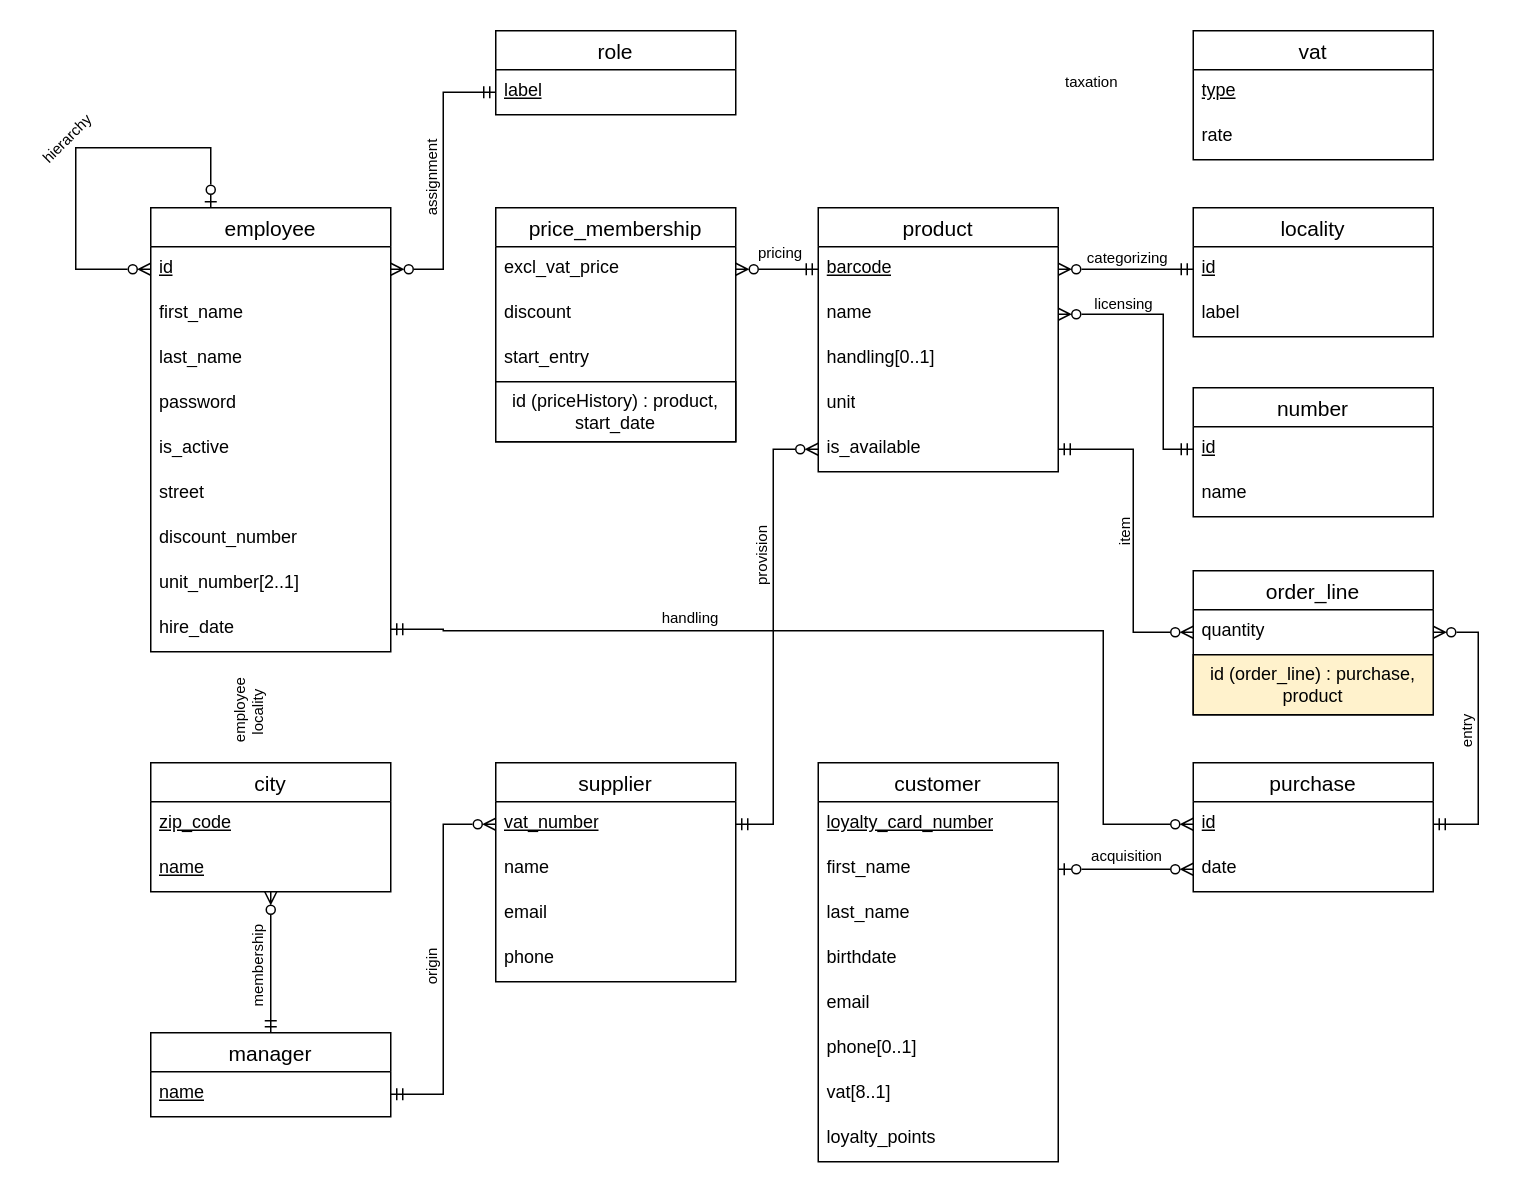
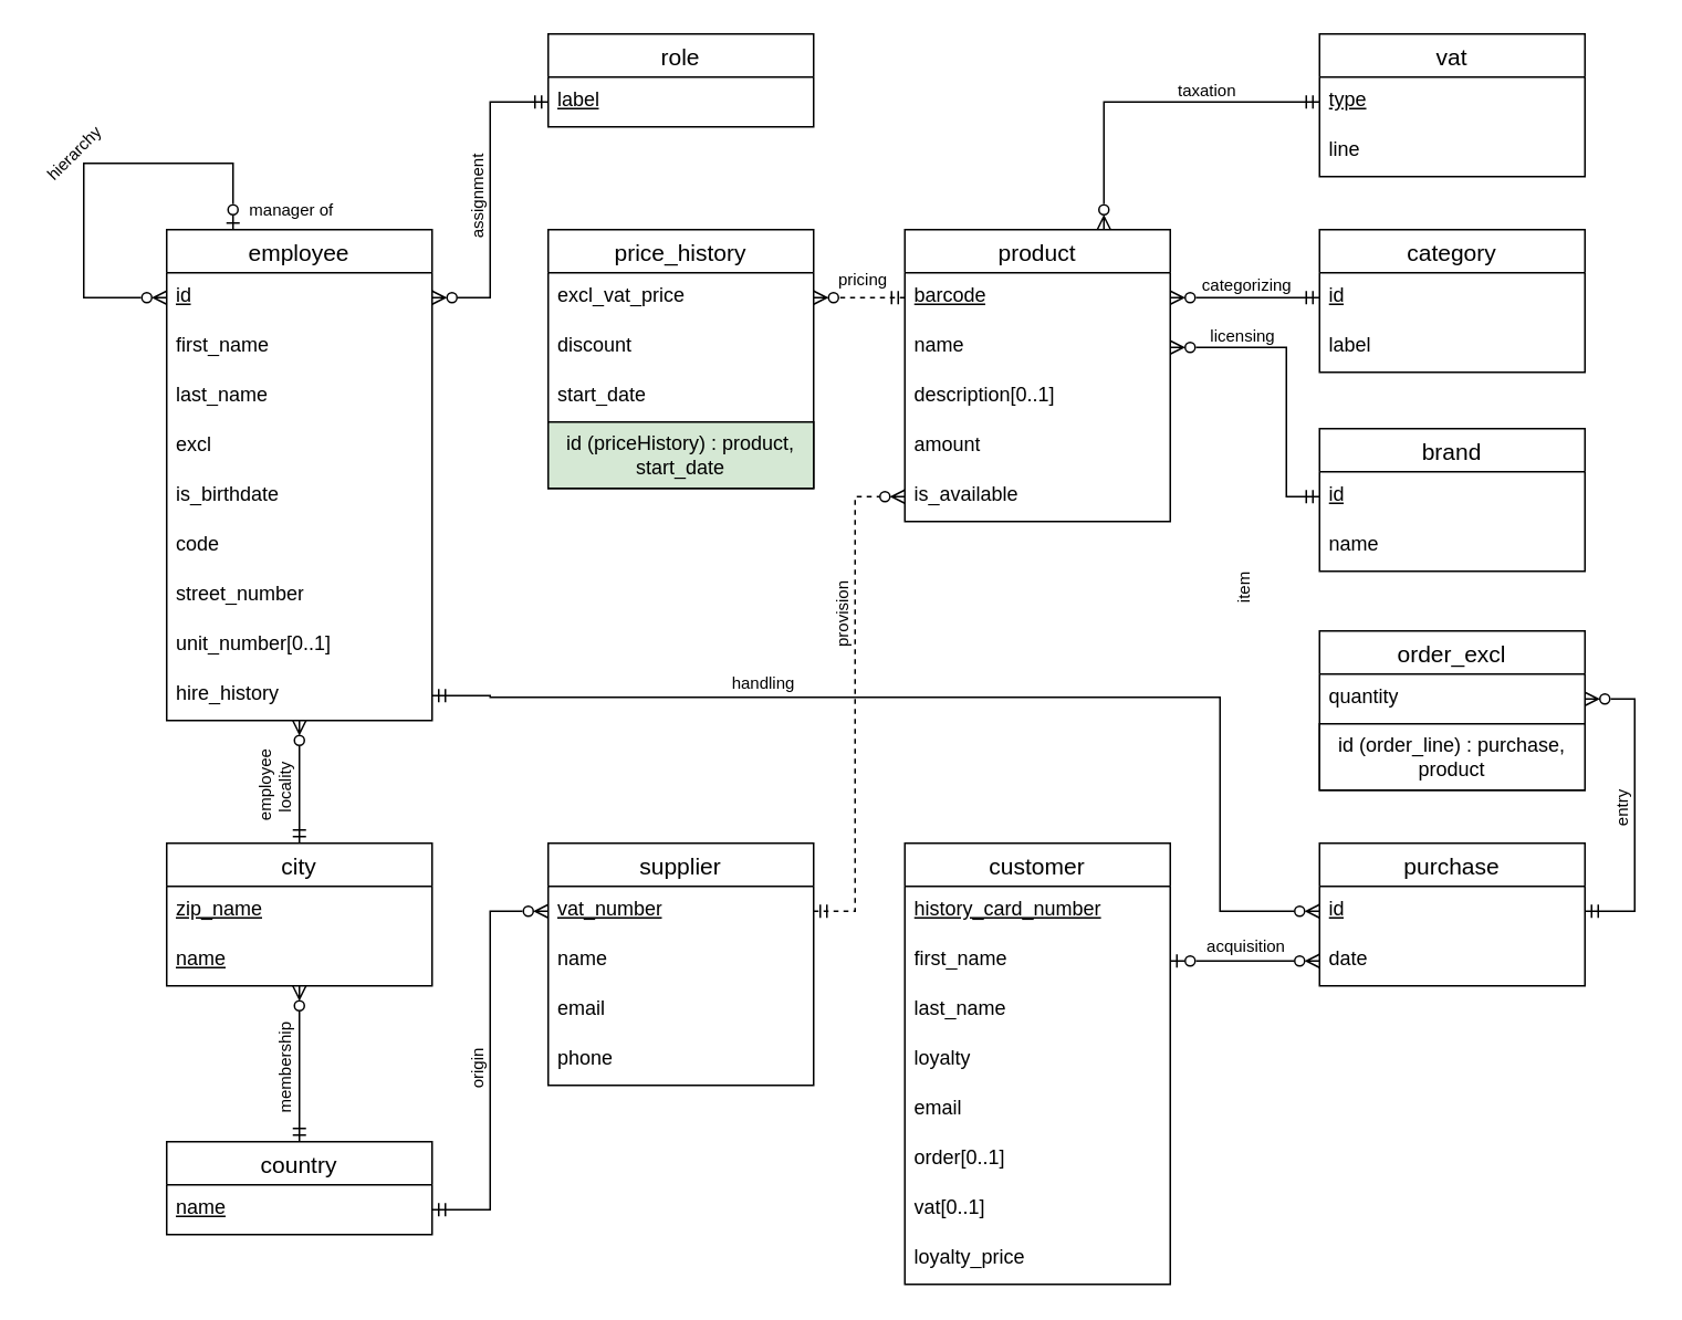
+ <mxCell id="70" style="edgeStyle=orthogonalEdgeStyle;rounded=0;orthogonalLoop=1;jettySize=auto;html=1;exitX=0;exitY=0.5;exitDx=0;exitDy=0;entryX=0.75;entryY=0;entryDx=0;entryDy=0;endArrow=ERzeroToMany;endFill=0;startArrow=ERmandOne;startFill=0;" parent="1" source="68" target="14" edge="1"><mxGeometry relative="1" as="geometry" /></mxCell>
- <mxCell id="69" value="rate" style="text;strokeColor=none;fillColor=none;spacingLeft=4;spacingRight=4;overflow=hidden;rotatable=0;points=[[0,0.5],[1,0.5]];portConstraint=eastwest;fontSize=12;whiteSpace=wrap;html=1;" parent="67" vertex="1"><mxGeometry y="56" width="160" height="30" as="geometry" /></mxCell>
+ <mxCell id="69" value="line" style="text;strokeColor=none;fillColor=none;spacingLeft=4;spacingRight=4;overflow=hidden;rotatable=0;points=[[0,0.5],[1,0.5]];portConstraint=eastwest;fontSize=12;whiteSpace=wrap;html=1;" parent="67" vertex="1"><mxGeometry y="56" width="160" height="30" as="geometry" /></mxCell>
+ <mxCell id="62" value="manager of" style="text;html=1;align=center;verticalAlign=middle;whiteSpace=wrap;rounded=0;fontSize=10;" parent="1" vertex="1"><mxGeometry x="145.5" y="119" width="59" height="14" as="geometry" /></mxCell>
- <mxCell id="35" value="price_membership" style="swimlane;fontStyle=0;childLayout=stackLayout;horizontal=1;startSize=26;horizontalStack=0;resizeParent=1;resizeParentMax=0;resizeLast=0;collapsible=1;marginBottom=0;align=center;fontSize=14;" parent="1" vertex="1"><mxGeometry x="330" y="138" width="160" height="156" as="geometry" /></mxCell>
+ <mxCell id="35" value="price_history" style="swimlane;fontStyle=0;childLayout=stackLayout;horizontal=1;startSize=26;horizontalStack=0;resizeParent=1;resizeParentMax=0;resizeLast=0;collapsible=1;marginBottom=0;align=center;fontSize=14;" parent="1" vertex="1"><mxGeometry x="330" y="138" width="160" height="156" as="geometry" /></mxCell>
- <mxCell id="63" value="locality" style="swimlane;fontStyle=0;childLayout=stackLayout;horizontal=1;startSize=26;horizontalStack=0;resizeParent=1;resizeParentMax=0;resizeLast=0;collapsible=1;marginBottom=0;align=center;fontSize=14;" parent="1" vertex="1"><mxGeometry x="795" y="138" width="160" height="86" as="geometry" /></mxCell>
+ <mxCell id="63" value="category" style="swimlane;fontStyle=0;childLayout=stackLayout;horizontal=1;startSize=26;horizontalStack=0;resizeParent=1;resizeParentMax=0;resizeLast=0;collapsible=1;marginBottom=0;align=center;fontSize=14;" parent="1" vertex="1"><mxGeometry x="795" y="138" width="160" height="86" as="geometry" /></mxCell>
- <mxCell id="57" style="edgeStyle=orthogonalEdgeStyle;rounded=0;orthogonalLoop=1;jettySize=auto;html=1;exitX=0;exitY=0.5;exitDx=0;exitDy=0;entryX=1;entryY=0.5;entryDx=0;entryDy=0;endArrow=ERzeroToMany;endFill=0;startArrow=ERmandOne;startFill=0;" parent="1" source="15" target="36" edge="1"><mxGeometry relative="1" as="geometry" /></mxCell>
+ <mxCell id="57" style="edgeStyle=orthogonalEdgeStyle;rounded=0;orthogonalLoop=1;jettySize=auto;html=1;exitX=0;exitY=0.5;exitDx=0;exitDy=0;entryX=1;entryY=0.5;entryDx=0;entryDy=0;endArrow=ERzeroToMany;endFill=0;startArrow=ERmandOne;startFill=0;dashed=1;" parent="1" source="15" target="36" edge="1"><mxGeometry relative="1" as="geometry" /></mxCell>
- <mxCell id="38" value="start_entry" style="text;strokeColor=none;fillColor=none;spacingLeft=4;spacingRight=4;overflow=hidden;rotatable=0;points=[[0,0.5],[1,0.5]];portConstraint=eastwest;fontSize=12;whiteSpace=wrap;html=1;" parent="35" vertex="1"><mxGeometry y="86" width="160" height="30" as="geometry" /></mxCell>
+ <mxCell id="38" value="start_date" style="text;strokeColor=none;fillColor=none;spacingLeft=4;spacingRight=4;overflow=hidden;rotatable=0;points=[[0,0.5],[1,0.5]];portConstraint=eastwest;fontSize=12;whiteSpace=wrap;html=1;" parent="35" vertex="1"><mxGeometry y="86" width="160" height="30" as="geometry" /></mxCell>
- <mxCell id="17" value="handling[0..1]" style="text;strokeColor=none;fillColor=none;spacingLeft=4;spacingRight=4;overflow=hidden;rotatable=0;points=[[0,0.5],[1,0.5]];portConstraint=eastwest;fontSize=12;whiteSpace=wrap;html=1;" parent="14" vertex="1"><mxGeometry y="86" width="160" height="30" as="geometry" /></mxCell>
+ <mxCell id="17" value="description[0..1]" style="text;strokeColor=none;fillColor=none;spacingLeft=4;spacingRight=4;overflow=hidden;rotatable=0;points=[[0,0.5],[1,0.5]];portConstraint=eastwest;fontSize=12;whiteSpace=wrap;html=1;" parent="14" vertex="1"><mxGeometry y="86" width="160" height="30" as="geometry" /></mxCell>
- <mxCell id="8" value="password" style="text;strokeColor=none;fillColor=none;spacingLeft=4;spacingRight=4;overflow=hidden;rotatable=0;points=[[0,0.5],[1,0.5]];portConstraint=eastwest;fontSize=12;whiteSpace=wrap;html=1;" parent="3" vertex="1"><mxGeometry y="116" width="160" height="30" as="geometry" /></mxCell>
+ <mxCell id="8" value="excl" style="text;strokeColor=none;fillColor=none;spacingLeft=4;spacingRight=4;overflow=hidden;rotatable=0;points=[[0,0.5],[1,0.5]];portConstraint=eastwest;fontSize=12;whiteSpace=wrap;html=1;" parent="3" vertex="1"><mxGeometry y="116" width="160" height="30" as="geometry" /></mxCell>
- <mxCell id="18" value="unit" style="text;strokeColor=none;fillColor=none;spacingLeft=4;spacingRight=4;overflow=hidden;rotatable=0;points=[[0,0.5],[1,0.5]];portConstraint=eastwest;fontSize=12;whiteSpace=wrap;html=1;" parent="14" vertex="1"><mxGeometry y="116" width="160" height="30" as="geometry" /></mxCell>
+ <mxCell id="18" value="amount" style="text;strokeColor=none;fillColor=none;spacingLeft=4;spacingRight=4;overflow=hidden;rotatable=0;points=[[0,0.5],[1,0.5]];portConstraint=eastwest;fontSize=12;whiteSpace=wrap;html=1;" parent="14" vertex="1"><mxGeometry y="116" width="160" height="30" as="geometry" /></mxCell>
- <mxCell id="20" value="number" style="swimlane;fontStyle=0;childLayout=stackLayout;horizontal=1;startSize=26;horizontalStack=0;resizeParent=1;resizeParentMax=0;resizeLast=0;collapsible=1;marginBottom=0;align=center;fontSize=14;" parent="1" vertex="1"><mxGeometry x="795" y="258" width="160" height="86" as="geometry" /></mxCell>
+ <mxCell id="20" value="brand" style="swimlane;fontStyle=0;childLayout=stackLayout;horizontal=1;startSize=26;horizontalStack=0;resizeParent=1;resizeParentMax=0;resizeLast=0;collapsible=1;marginBottom=0;align=center;fontSize=14;" parent="1" vertex="1"><mxGeometry x="795" y="258" width="160" height="86" as="geometry" /></mxCell>
- <mxCell id="39" value="id (priceHistory) : product, start_date" style="whiteSpace=wrap;html=1;align=center;" parent="35" vertex="1"><mxGeometry y="116" width="160" height="40" as="geometry" /></mxCell>
+ <mxCell id="39" value="id (priceHistory) : product, start_date" style="whiteSpace=wrap;html=1;align=center;fillColor=#d5e8d4;" parent="35" vertex="1"><mxGeometry y="116" width="160" height="40" as="geometry" /></mxCell>
- <mxCell id="9" value="is_active" style="text;strokeColor=none;fillColor=none;spacingLeft=4;spacingRight=4;overflow=hidden;rotatable=0;points=[[0,0.5],[1,0.5]];portConstraint=eastwest;fontSize=12;whiteSpace=wrap;html=1;" parent="3" vertex="1"><mxGeometry y="146" width="160" height="30" as="geometry" /></mxCell>
+ <mxCell id="9" value="is_birthdate" style="text;strokeColor=none;fillColor=none;spacingLeft=4;spacingRight=4;overflow=hidden;rotatable=0;points=[[0,0.5],[1,0.5]];portConstraint=eastwest;fontSize=12;whiteSpace=wrap;html=1;" parent="3" vertex="1"><mxGeometry y="146" width="160" height="30" as="geometry" /></mxCell>
- <mxCell id="10" value="street" style="text;strokeColor=none;fillColor=none;spacingLeft=4;spacingRight=4;overflow=hidden;rotatable=0;points=[[0,0.5],[1,0.5]];portConstraint=eastwest;fontSize=12;whiteSpace=wrap;html=1;" parent="3" vertex="1"><mxGeometry y="176" width="160" height="30" as="geometry" /></mxCell>
+ <mxCell id="10" value="code" style="text;strokeColor=none;fillColor=none;spacingLeft=4;spacingRight=4;overflow=hidden;rotatable=0;points=[[0,0.5],[1,0.5]];portConstraint=eastwest;fontSize=12;whiteSpace=wrap;html=1;" parent="3" vertex="1"><mxGeometry y="176" width="160" height="30" as="geometry" /></mxCell>
- <mxCell id="59" style="edgeStyle=orthogonalEdgeStyle;rounded=0;orthogonalLoop=1;jettySize=auto;html=1;exitX=1;exitY=0.5;exitDx=0;exitDy=0;entryX=0;entryY=0.5;entryDx=0;entryDy=0;endArrow=ERzeroToMany;endFill=0;startArrow=ERmandOne;startFill=0;" parent="1" source="19" target="53" edge="1"><mxGeometry relative="1" as="geometry"><Array as="points"><mxPoint x="755" y="299" /><mxPoint x="755" y="421" /></Array><mxPoint x="705" y="269" as="sourcePoint" /></mxGeometry></mxCell>
- <mxCell id="11" value="discount_number" style="text;strokeColor=none;fillColor=none;spacingLeft=4;spacingRight=4;overflow=hidden;rotatable=0;points=[[0,0.5],[1,0.5]];portConstraint=eastwest;fontSize=12;whiteSpace=wrap;html=1;" parent="3" vertex="1"><mxGeometry y="206" width="160" height="30" as="geometry" /></mxCell>
+ <mxCell id="11" value="street_number" style="text;strokeColor=none;fillColor=none;spacingLeft=4;spacingRight=4;overflow=hidden;rotatable=0;points=[[0,0.5],[1,0.5]];portConstraint=eastwest;fontSize=12;whiteSpace=wrap;html=1;" parent="3" vertex="1"><mxGeometry y="206" width="160" height="30" as="geometry" /></mxCell>
- <mxCell id="12" value="unit_number[2..1]" style="text;strokeColor=none;fillColor=none;spacingLeft=4;spacingRight=4;overflow=hidden;rotatable=0;points=[[0,0.5],[1,0.5]];portConstraint=eastwest;fontSize=12;whiteSpace=wrap;html=1;" parent="3" vertex="1"><mxGeometry y="236" width="160" height="30" as="geometry" /></mxCell>
+ <mxCell id="12" value="unit_number[0..1]" style="text;strokeColor=none;fillColor=none;spacingLeft=4;spacingRight=4;overflow=hidden;rotatable=0;points=[[0,0.5],[1,0.5]];portConstraint=eastwest;fontSize=12;whiteSpace=wrap;html=1;" parent="3" vertex="1"><mxGeometry y="236" width="160" height="30" as="geometry" /></mxCell>
- <mxCell id="52" value="order_line" style="swimlane;fontStyle=0;childLayout=stackLayout;horizontal=1;startSize=26;horizontalStack=0;resizeParent=1;resizeParentMax=0;resizeLast=0;collapsible=1;marginBottom=0;align=center;fontSize=14;" parent="1" vertex="1"><mxGeometry x="795" y="380" width="160" height="96" as="geometry" /></mxCell>
+ <mxCell id="52" value="order_excl" style="swimlane;fontStyle=0;childLayout=stackLayout;horizontal=1;startSize=26;horizontalStack=0;resizeParent=1;resizeParentMax=0;resizeLast=0;collapsible=1;marginBottom=0;align=center;fontSize=14;" parent="1" vertex="1"><mxGeometry x="795" y="380" width="160" height="96" as="geometry" /></mxCell>
- <mxCell id="13" value="hire_date" style="text;strokeColor=none;fillColor=none;spacingLeft=4;spacingRight=4;overflow=hidden;rotatable=0;points=[[0,0.5],[1,0.5]];portConstraint=eastwest;fontSize=12;whiteSpace=wrap;html=1;" parent="3" vertex="1"><mxGeometry y="266" width="160" height="30" as="geometry" /></mxCell>
+ <mxCell id="13" value="hire_history" style="text;strokeColor=none;fillColor=none;spacingLeft=4;spacingRight=4;overflow=hidden;rotatable=0;points=[[0,0.5],[1,0.5]];portConstraint=eastwest;fontSize=12;whiteSpace=wrap;html=1;" parent="3" vertex="1"><mxGeometry y="266" width="160" height="30" as="geometry" /></mxCell>
- <mxCell id="56" style="edgeStyle=orthogonalEdgeStyle;rounded=0;orthogonalLoop=1;jettySize=auto;html=1;exitX=1;exitY=0.5;exitDx=0;exitDy=0;endArrow=ERzeroToMany;endFill=0;startArrow=ERmandOne;startFill=0;entryX=0;entryY=0.5;entryDx=0;entryDy=0;" parent="1" source="24" target="19" edge="1"><mxGeometry relative="1" as="geometry"><Array as="points"><mxPoint x="515" y="549" /><mxPoint x="515" y="299" /></Array><mxPoint x="545" y="330" as="targetPoint" /></mxGeometry></mxCell>
+ <mxCell id="56" style="edgeStyle=orthogonalEdgeStyle;rounded=0;orthogonalLoop=1;jettySize=auto;html=1;exitX=1;exitY=0.5;exitDx=0;exitDy=0;endArrow=ERzeroToMany;endFill=0;startArrow=ERmandOne;startFill=0;entryX=0;entryY=0.5;entryDx=0;entryDy=0;dashed=1;" parent="1" source="24" target="19" edge="1"><mxGeometry relative="1" as="geometry"><Array as="points"><mxPoint x="515" y="549" /><mxPoint x="515" y="299" /></Array><mxPoint x="545" y="330" as="targetPoint" /></mxGeometry></mxCell>
- <mxCell id="54" value="id (order_line) : purchase, product" style="whiteSpace=wrap;html=1;align=center;fillColor=#fff2cc;" parent="52" vertex="1"><mxGeometry y="56" width="160" height="40" as="geometry" /></mxCell>
+ <mxCell id="54" value="id (order_line) : purchase, product" style="whiteSpace=wrap;html=1;align=center;" parent="52" vertex="1"><mxGeometry y="56" width="160" height="40" as="geometry" /></mxCell>
+ <mxCell id="28" style="edgeStyle=orthogonalEdgeStyle;rounded=0;orthogonalLoop=1;jettySize=auto;html=1;exitX=0.5;exitY=0;exitDx=0;exitDy=0;endArrow=ERzeroToMany;endFill=0;startArrow=ERmandOne;startFill=0;" parent="1" source="29" target="3" edge="1"><mxGeometry relative="1" as="geometry" /></mxCell>
- <mxCell id="30" value="&lt;u&gt;zip_code&lt;/u&gt;" style="text;strokeColor=none;fillColor=none;spacingLeft=4;spacingRight=4;overflow=hidden;rotatable=0;points=[[0,0.5],[1,0.5]];portConstraint=eastwest;fontSize=12;whiteSpace=wrap;html=1;" parent="29" vertex="1"><mxGeometry y="26" width="160" height="30" as="geometry" /></mxCell>
+ <mxCell id="30" value="&lt;u&gt;zip_name&lt;/u&gt;" style="text;strokeColor=none;fillColor=none;spacingLeft=4;spacingRight=4;overflow=hidden;rotatable=0;points=[[0,0.5],[1,0.5]];portConstraint=eastwest;fontSize=12;whiteSpace=wrap;html=1;" parent="29" vertex="1"><mxGeometry y="26" width="160" height="30" as="geometry" /></mxCell>
- <mxCell id="41" value="&lt;u&gt;loyalty_card_number&lt;/u&gt;" style="text;strokeColor=none;fillColor=none;spacingLeft=4;spacingRight=4;overflow=hidden;rotatable=0;points=[[0,0.5],[1,0.5]];portConstraint=eastwest;fontSize=12;whiteSpace=wrap;html=1;" parent="40" vertex="1"><mxGeometry y="26" width="160" height="30" as="geometry" /></mxCell>
+ <mxCell id="41" value="&lt;u&gt;history_card_number&lt;/u&gt;" style="text;strokeColor=none;fillColor=none;spacingLeft=4;spacingRight=4;overflow=hidden;rotatable=0;points=[[0,0.5],[1,0.5]];portConstraint=eastwest;fontSize=12;whiteSpace=wrap;html=1;" parent="40" vertex="1"><mxGeometry y="26" width="160" height="30" as="geometry" /></mxCell>
- <mxCell id="44" value="birthdate" style="text;strokeColor=none;fillColor=none;spacingLeft=4;spacingRight=4;overflow=hidden;rotatable=0;points=[[0,0.5],[1,0.5]];portConstraint=eastwest;fontSize=12;whiteSpace=wrap;html=1;" parent="40" vertex="1"><mxGeometry y="116" width="160" height="30" as="geometry" /></mxCell>
+ <mxCell id="44" value="loyalty" style="text;strokeColor=none;fillColor=none;spacingLeft=4;spacingRight=4;overflow=hidden;rotatable=0;points=[[0,0.5],[1,0.5]];portConstraint=eastwest;fontSize=12;whiteSpace=wrap;html=1;" parent="40" vertex="1"><mxGeometry y="116" width="160" height="30" as="geometry" /></mxCell>
- <mxCell id="46" value="phone[0..1]" style="text;strokeColor=none;fillColor=none;spacingLeft=4;spacingRight=4;overflow=hidden;rotatable=0;points=[[0,0.5],[1,0.5]];portConstraint=eastwest;fontSize=12;whiteSpace=wrap;html=1;" parent="40" vertex="1"><mxGeometry y="176" width="160" height="30" as="geometry" /></mxCell>
+ <mxCell id="46" value="order[0..1]" style="text;strokeColor=none;fillColor=none;spacingLeft=4;spacingRight=4;overflow=hidden;rotatable=0;points=[[0,0.5],[1,0.5]];portConstraint=eastwest;fontSize=12;whiteSpace=wrap;html=1;" parent="40" vertex="1"><mxGeometry y="176" width="160" height="30" as="geometry" /></mxCell>
- <mxCell id="33" value="manager" style="swimlane;fontStyle=0;childLayout=stackLayout;horizontal=1;startSize=26;horizontalStack=0;resizeParent=1;resizeParentMax=0;resizeLast=0;collapsible=1;marginBottom=0;align=center;fontSize=14;" parent="1" vertex="1"><mxGeometry x="100" y="688" width="160" height="56" as="geometry" /></mxCell>
+ <mxCell id="33" value="country" style="swimlane;fontStyle=0;childLayout=stackLayout;horizontal=1;startSize=26;horizontalStack=0;resizeParent=1;resizeParentMax=0;resizeLast=0;collapsible=1;marginBottom=0;align=center;fontSize=14;" parent="1" vertex="1"><mxGeometry x="100" y="688" width="160" height="56" as="geometry" /></mxCell>
- <mxCell id="47" value="vat[8..1]" style="text;strokeColor=none;fillColor=none;spacingLeft=4;spacingRight=4;overflow=hidden;rotatable=0;points=[[0,0.5],[1,0.5]];portConstraint=eastwest;fontSize=12;whiteSpace=wrap;html=1;" parent="40" vertex="1"><mxGeometry y="206" width="160" height="30" as="geometry" /></mxCell>
+ <mxCell id="47" value="vat[0..1]" style="text;strokeColor=none;fillColor=none;spacingLeft=4;spacingRight=4;overflow=hidden;rotatable=0;points=[[0,0.5],[1,0.5]];portConstraint=eastwest;fontSize=12;whiteSpace=wrap;html=1;" parent="40" vertex="1"><mxGeometry y="206" width="160" height="30" as="geometry" /></mxCell>
- <mxCell id="48" value="loyalty_points" style="text;strokeColor=none;fillColor=none;spacingLeft=4;spacingRight=4;overflow=hidden;rotatable=0;points=[[0,0.5],[1,0.5]];portConstraint=eastwest;fontSize=12;whiteSpace=wrap;html=1;" parent="40" vertex="1"><mxGeometry y="236" width="160" height="30" as="geometry" /></mxCell>
+ <mxCell id="48" value="loyalty_price" style="text;strokeColor=none;fillColor=none;spacingLeft=4;spacingRight=4;overflow=hidden;rotatable=0;points=[[0,0.5],[1,0.5]];portConstraint=eastwest;fontSize=12;whiteSpace=wrap;html=1;" parent="40" vertex="1"><mxGeometry y="236" width="160" height="30" as="geometry" /></mxCell>
